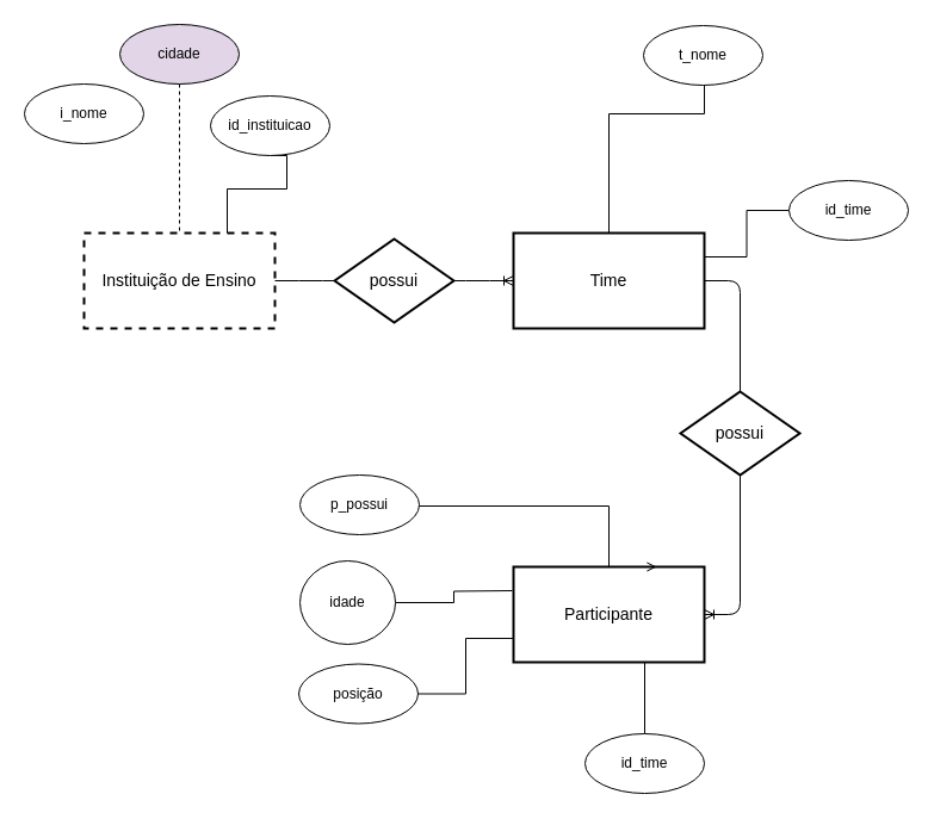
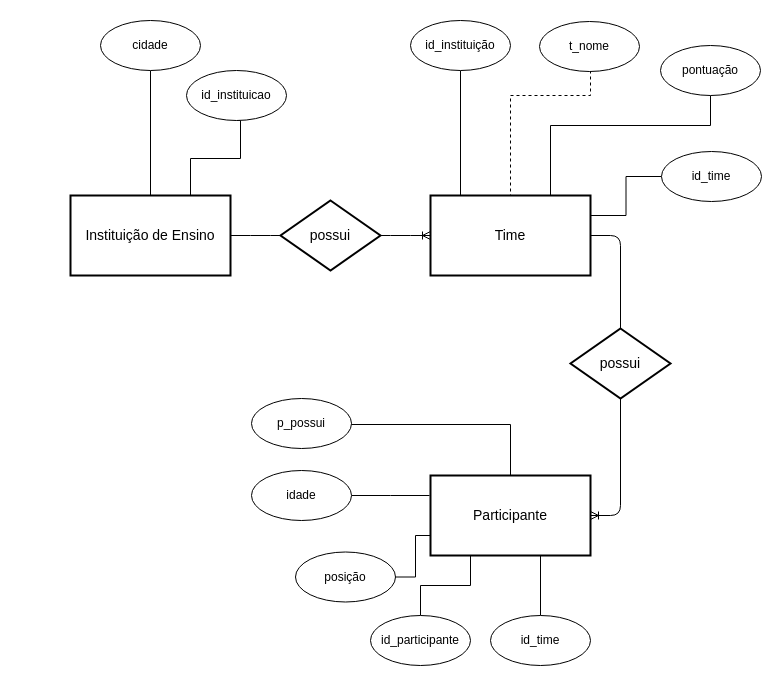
- <mxCell id="11" value="cidade" style="ellipse;whiteSpace=wrap;html=1;fillColor=#e1d5e7;" vertex="1" parent="1"><mxGeometry x="100" y="20" width="100" height="50" as="geometry" /></mxCell>
+ <mxCell id="11" value="cidade" style="ellipse;whiteSpace=wrap;html=1;" vertex="1" parent="1"><mxGeometry x="100" y="20" width="100" height="50" as="geometry" /></mxCell>
+ <mxCell id="21" value="id_instituição" style="ellipse;whiteSpace=wrap;html=1;" vertex="1" parent="1"><mxGeometry x="410" y="20" width="100" height="50" as="geometry" /></mxCell>
+ <mxCell id="17" value="pontuação" style="ellipse;whiteSpace=wrap;html=1;" vertex="1" parent="1"><mxGeometry x="660" y="45" width="100" height="50" as="geometry" /></mxCell>
- <mxCell id="9" value="i_nome" style="ellipse;whiteSpace=wrap;html=1;" vertex="1" parent="1"><mxGeometry x="20" y="70" width="100" height="50" as="geometry" /></mxCell>
- <mxCell id="14" style="edgeStyle=orthogonalEdgeStyle;rounded=0;orthogonalLoop=1;jettySize=auto;html=1;exitX=0.5;exitY=1;exitDx=0;exitDy=0;entryX=0.5;entryY=0;entryDx=0;entryDy=0;endArrow=none;endFill=0;" edge="1" parent="1" source="15" target="3"><mxGeometry relative="1" as="geometry"><Array as="points"><mxPoint x="590" y="95" /><mxPoint x="510" y="95" /></Array></mxGeometry></mxCell>
+ <mxCell id="14" style="edgeStyle=orthogonalEdgeStyle;rounded=0;orthogonalLoop=1;jettySize=auto;html=1;exitX=0.5;exitY=1;exitDx=0;exitDy=0;entryX=0.5;entryY=0;entryDx=0;entryDy=0;endArrow=none;endFill=0;dashed=1;" edge="1" parent="1" source="15" target="3"><mxGeometry relative="1" as="geometry"><Array as="points"><mxPoint x="590" y="95" /><mxPoint x="510" y="95" /></Array></mxGeometry></mxCell>
- <mxCell id="13" value="id_instituicao" style="ellipse;whiteSpace=wrap;html=1;" vertex="1" parent="1"><mxGeometry x="176" y="80" width="100" height="50" as="geometry" /></mxCell>
+ <mxCell id="13" value="id_instituicao" style="ellipse;whiteSpace=wrap;html=1;" vertex="1" parent="1"><mxGeometry x="186" y="70" width="100" height="50" as="geometry" /></mxCell>
+ <mxCell id="16" style="edgeStyle=orthogonalEdgeStyle;rounded=0;orthogonalLoop=1;jettySize=auto;html=1;exitX=0.5;exitY=1;exitDx=0;exitDy=0;entryX=0.75;entryY=0;entryDx=0;entryDy=0;endArrow=none;endFill=0;" edge="1" parent="1" source="17" target="3"><mxGeometry relative="1" as="geometry"><Array as="points"><mxPoint x="710" y="125" /><mxPoint x="550" y="125" /></Array></mxGeometry></mxCell>
+ <mxCell id="20" style="edgeStyle=orthogonalEdgeStyle;rounded=0;orthogonalLoop=1;jettySize=auto;html=1;exitX=0.5;exitY=1;exitDx=0;exitDy=0;entryX=0.25;entryY=0;entryDx=0;entryDy=0;endArrow=none;endFill=0;" edge="1" parent="1" source="21" target="3"><mxGeometry relative="1" as="geometry"><Array as="points"><mxPoint x="460" y="195" /></Array></mxGeometry></mxCell>
- <mxCell id="10" style="edgeStyle=orthogonalEdgeStyle;rounded=0;orthogonalLoop=1;jettySize=auto;html=1;exitX=0.5;exitY=1;exitDx=0;exitDy=0;entryX=0.5;entryY=0;entryDx=0;entryDy=0;endArrow=none;endFill=0;dashed=1;" edge="1" parent="1" source="11" target="2"><mxGeometry relative="1" as="geometry" /></mxCell>
+ <mxCell id="10" style="edgeStyle=orthogonalEdgeStyle;rounded=0;orthogonalLoop=1;jettySize=auto;html=1;exitX=0.5;exitY=1;exitDx=0;exitDy=0;entryX=0.5;entryY=0;entryDx=0;entryDy=0;endArrow=none;endFill=0;" edge="1" parent="1" source="11" target="2"><mxGeometry relative="1" as="geometry" /></mxCell>
- <mxCell id="2" value="Instituição de Ensino" style="strokeWidth=2;whiteSpace=wrap;html=1;align=center;fontSize=14;dashed=1;" vertex="1" parent="1"><mxGeometry x="70" y="195" width="160" height="80" as="geometry" /></mxCell>
+ <mxCell id="2" value="Instituição de Ensino" style="strokeWidth=2;whiteSpace=wrap;html=1;align=center;fontSize=14;" vertex="1" parent="1"><mxGeometry x="70" y="195" width="160" height="80" as="geometry" /></mxCell>
- <mxCell id="22" style="edgeStyle=orthogonalEdgeStyle;rounded=0;orthogonalLoop=1;jettySize=auto;html=1;exitX=1;exitY=0.5;exitDx=0;exitDy=0;entryX=0.75;entryY=0;entryDx=0;entryDy=0;endArrow=open;endFill=0;" edge="1" parent="1" source="23" target="4"><mxGeometry relative="1" as="geometry"><Array as="points"><mxPoint x="510" y="424" /><mxPoint x="510" y="475" /></Array></mxGeometry></mxCell>
+ <mxCell id="22" style="edgeStyle=orthogonalEdgeStyle;rounded=0;orthogonalLoop=1;jettySize=auto;html=1;exitX=1;exitY=0.5;exitDx=0;exitDy=0;entryX=0.75;entryY=0;entryDx=0;entryDy=0;endArrow=none;endFill=0;" edge="1" parent="1" source="23" target="4"><mxGeometry relative="1" as="geometry"><Array as="points"><mxPoint x="510" y="424" /><mxPoint x="510" y="475" /></Array></mxGeometry></mxCell>
- <mxCell id="31" value="idade" style="ellipse;whiteSpace=wrap;html=1;" vertex="1" parent="1"><mxGeometry x="251" y="470" width="80" height="70" as="geometry" /></mxCell>
+ <mxCell id="31" value="idade" style="ellipse;whiteSpace=wrap;html=1;" vertex="1" parent="1"><mxGeometry x="251" y="470" width="100" height="50" as="geometry" /></mxCell>
- <mxCell id="26" value="posição" style="ellipse;whiteSpace=wrap;html=1;" vertex="1" parent="1"><mxGeometry x="250" y="556.5" width="100" height="50" as="geometry" /></mxCell>
+ <mxCell id="26" value="posição" style="ellipse;whiteSpace=wrap;html=1;" vertex="1" parent="1"><mxGeometry x="295" y="551.5" width="100" height="50" as="geometry" /></mxCell>
+ <mxCell id="29" style="edgeStyle=orthogonalEdgeStyle;rounded=0;orthogonalLoop=1;jettySize=auto;html=1;exitX=0.5;exitY=0;exitDx=0;exitDy=0;entryX=0.25;entryY=1;entryDx=0;entryDy=0;endArrow=none;endFill=0;" edge="1" parent="1" source="30" target="4"><mxGeometry relative="1" as="geometry" /></mxCell>
+ <mxCell id="30" value="id_participante" style="ellipse;whiteSpace=wrap;html=1;" vertex="1" parent="1"><mxGeometry x="370" y="615" width="100" height="50" as="geometry" /></mxCell>
